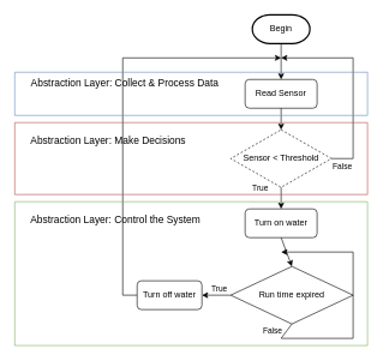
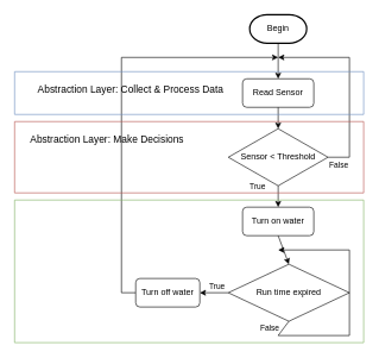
- <mxCell id="25" value="&lt;font style=&quot;font-size: 14px;&quot;&gt;Abstraction Layer: Collect &amp;amp; Process Data&amp;nbsp;&lt;/font&gt;" style="text;html=1;align=center;verticalAlign=middle;whiteSpace=wrap;rounded=0;" vertex="1" parent="24"><mxGeometry x="10" width="290" height="30" as="geometry" /></mxCell>
+ <mxCell id="25" value="&lt;font style=&quot;font-size: 14px;&quot;&gt;Abstraction Layer: Collect &amp;amp; Process Data&amp;nbsp;&lt;/font&gt;" style="text;html=1;align=center;verticalAlign=middle;whiteSpace=wrap;rounded=0;" vertex="1" parent="24"><mxGeometry x="20" y="10" width="290" height="30" as="geometry" /></mxCell>
- <mxCell id="3" value="Sensor &amp;lt; Threshold" style="rhombus;whiteSpace=wrap;html=1;dashed=1;" parent="1" vertex="1"><mxGeometry x="320" y="180" width="140" height="80" as="geometry" /></mxCell>
+ <mxCell id="3" value="Sensor &amp;lt; Threshold" style="rhombus;whiteSpace=wrap;html=1;" parent="1" vertex="1"><mxGeometry x="320" y="180" width="140" height="80" as="geometry" /></mxCell>
- <mxCell id="21" value="&lt;font style=&quot;font-size: 14px;&quot;&gt;&lt;font style=&quot;&quot;&gt;Abstraction&amp;nbsp;&lt;/font&gt;&lt;span style=&quot;background-color: initial;&quot;&gt;Layer: Control the System&lt;/span&gt;&lt;/font&gt;" style="text;html=1;align=center;verticalAlign=middle;whiteSpace=wrap;rounded=0;" vertex="1" parent="20"><mxGeometry x="10" y="10" width="260" height="30" as="geometry" /></mxCell>
